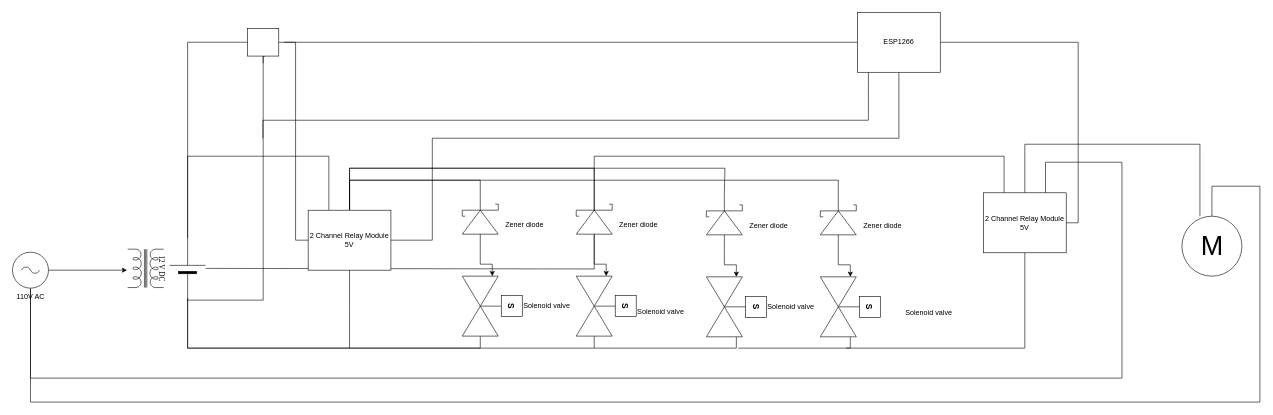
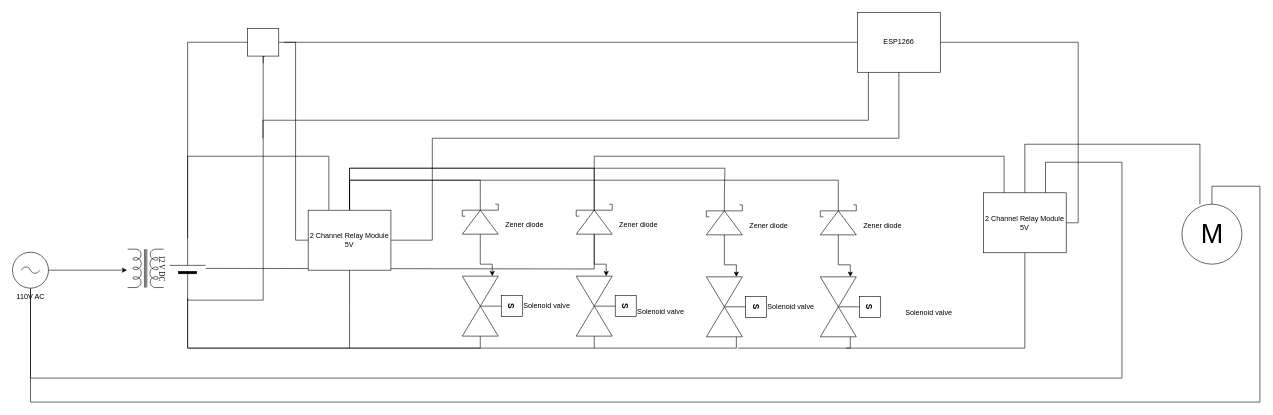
- <mxCell id="52" value="M" style="dashed=0;outlineConnect=0;align=center;html=1;shape=mxgraph.pid.engines.electric_motor;fontSize=45;" parent="1" vertex="1"><mxGeometry x="1970" y="360" width="100" height="100" as="geometry" /></mxCell>
+ <mxCell id="52" value="M" style="dashed=0;outlineConnect=0;align=center;html=1;shape=mxgraph.pid.engines.electric_motor;fontSize=45;" parent="1" vertex="1"><mxGeometry x="1970" y="340" width="100" height="100" as="geometry" /></mxCell>
